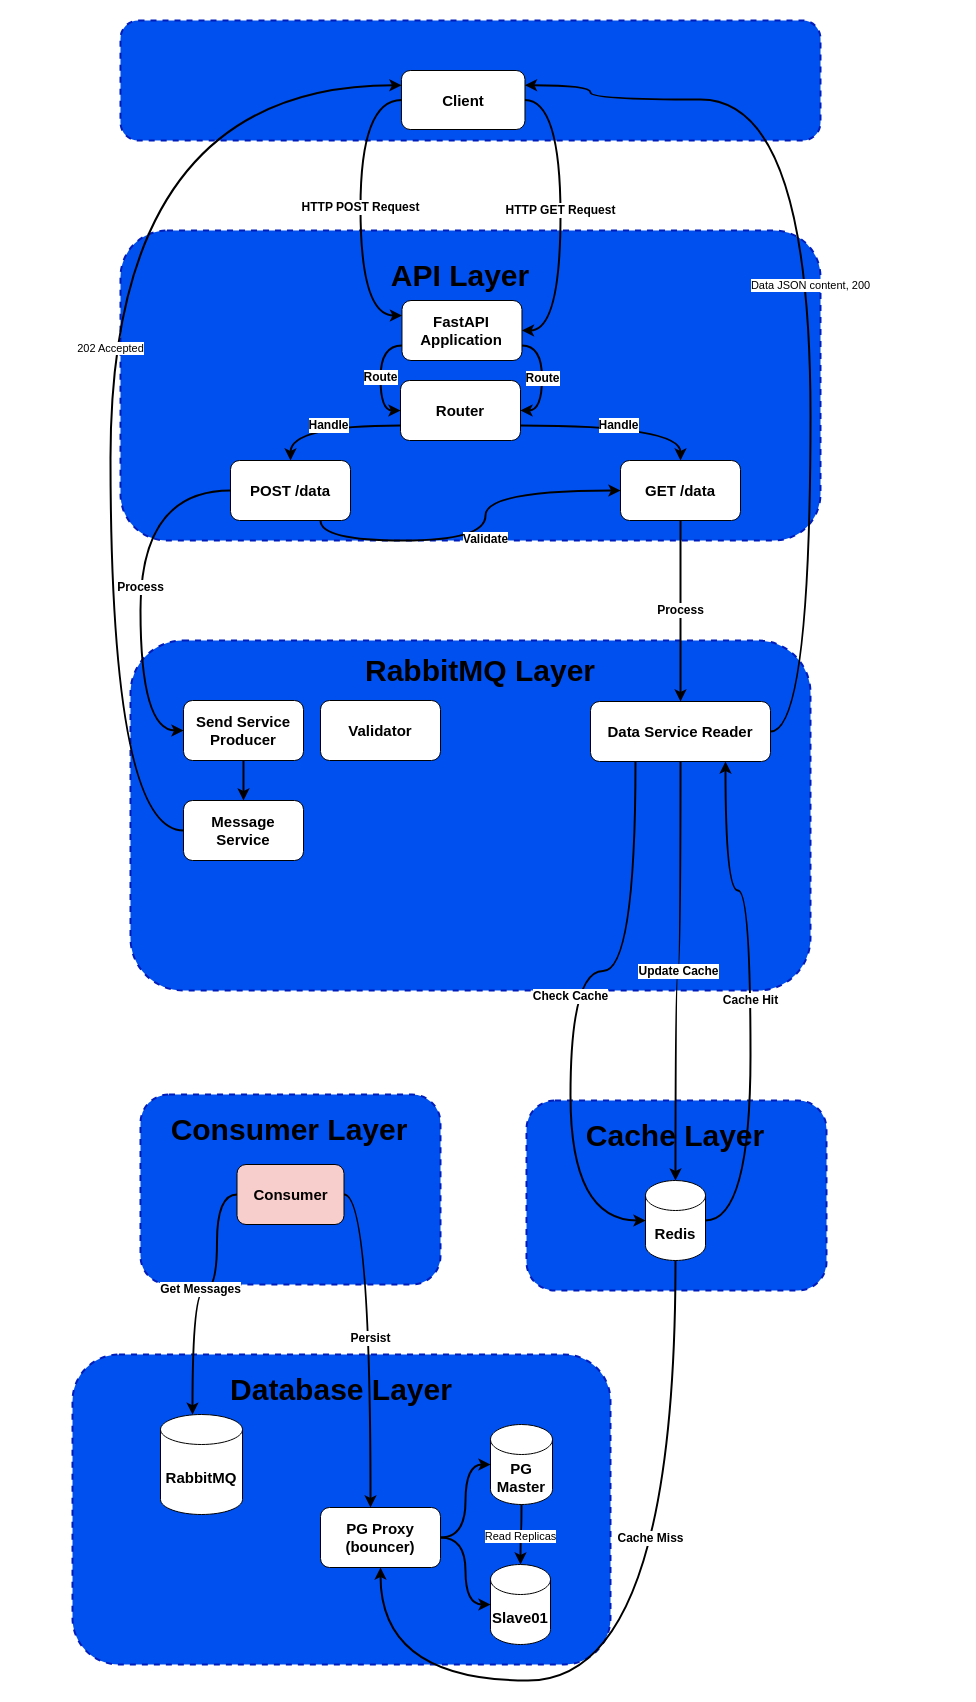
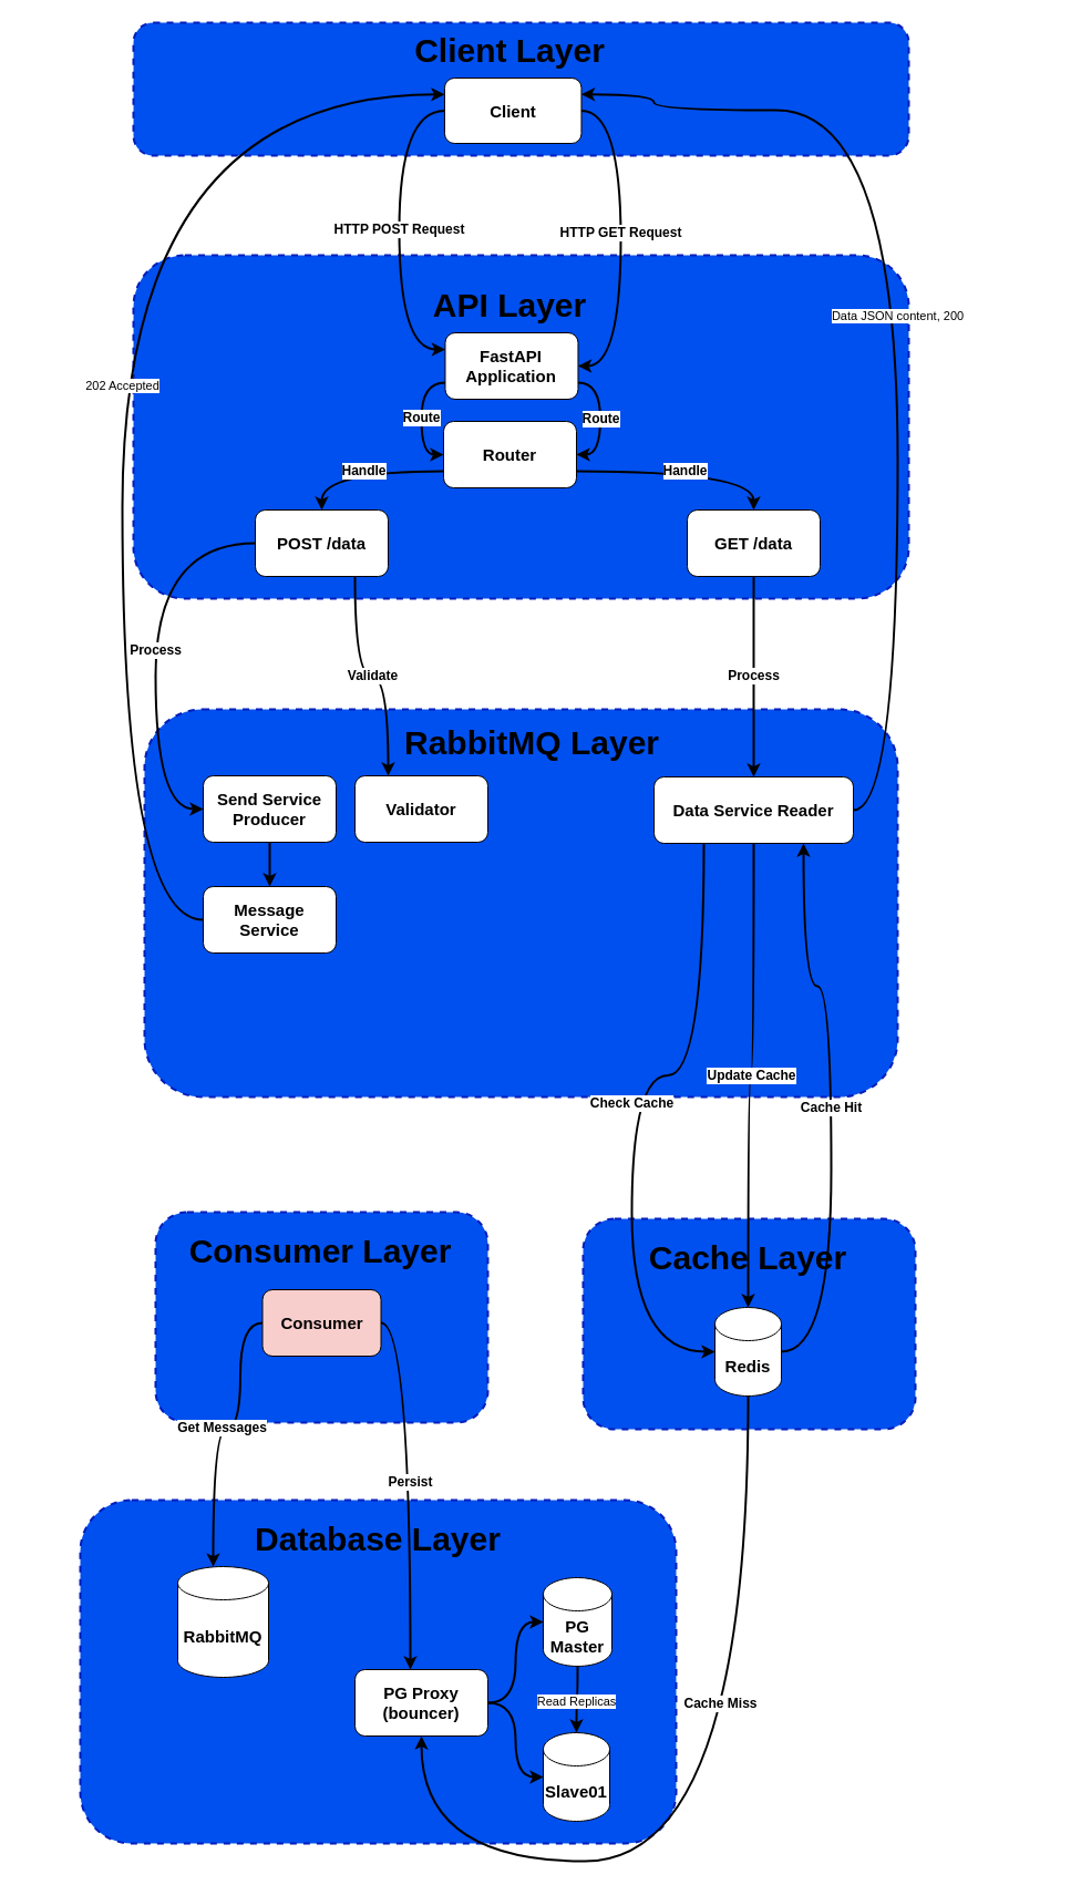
+ <mxCell id="8" value="Client Layer" style="text;html=1;align=center;verticalAlign=middle;whiteSpace=wrap;rounded=0;fontColor=light-dark(#000000,#000000);fontStyle=1;fontSize=30;" vertex="1" parent="5"><mxGeometry x="205.882" y="10" width="267.647" height="30" as="geometry" /></mxCell>
- <mxCell id="18" value="&lt;font style=&quot;font-size: 12px;&quot;&gt;&lt;b&gt;Validate&lt;/b&gt;&lt;/font&gt;" style="edgeStyle=orthogonalEdgeStyle;rounded=0;orthogonalLoop=1;jettySize=auto;html=1;exitX=0.75;exitY=1;exitDx=0;exitDy=0;strokeWidth=2;curved=1;" edge="1" parent="1" source="19" target="21"><mxGeometry x="0.005" relative="1" as="geometry"><mxPoint as="offset" /></mxGeometry></mxCell>
+ <mxCell id="18" value="&lt;font style=&quot;font-size: 12px;&quot;&gt;&lt;b&gt;Validate&lt;/b&gt;&lt;/font&gt;" style="edgeStyle=orthogonalEdgeStyle;rounded=0;orthogonalLoop=1;jettySize=auto;html=1;exitX=0.75;exitY=1;exitDx=0;exitDy=0;entryX=0.25;entryY=0;entryDx=0;entryDy=0;strokeWidth=2;curved=1;" edge="1" parent="1" source="19" target="25"><mxGeometry x="0.005" relative="1" as="geometry"><mxPoint as="offset" /></mxGeometry></mxCell>
